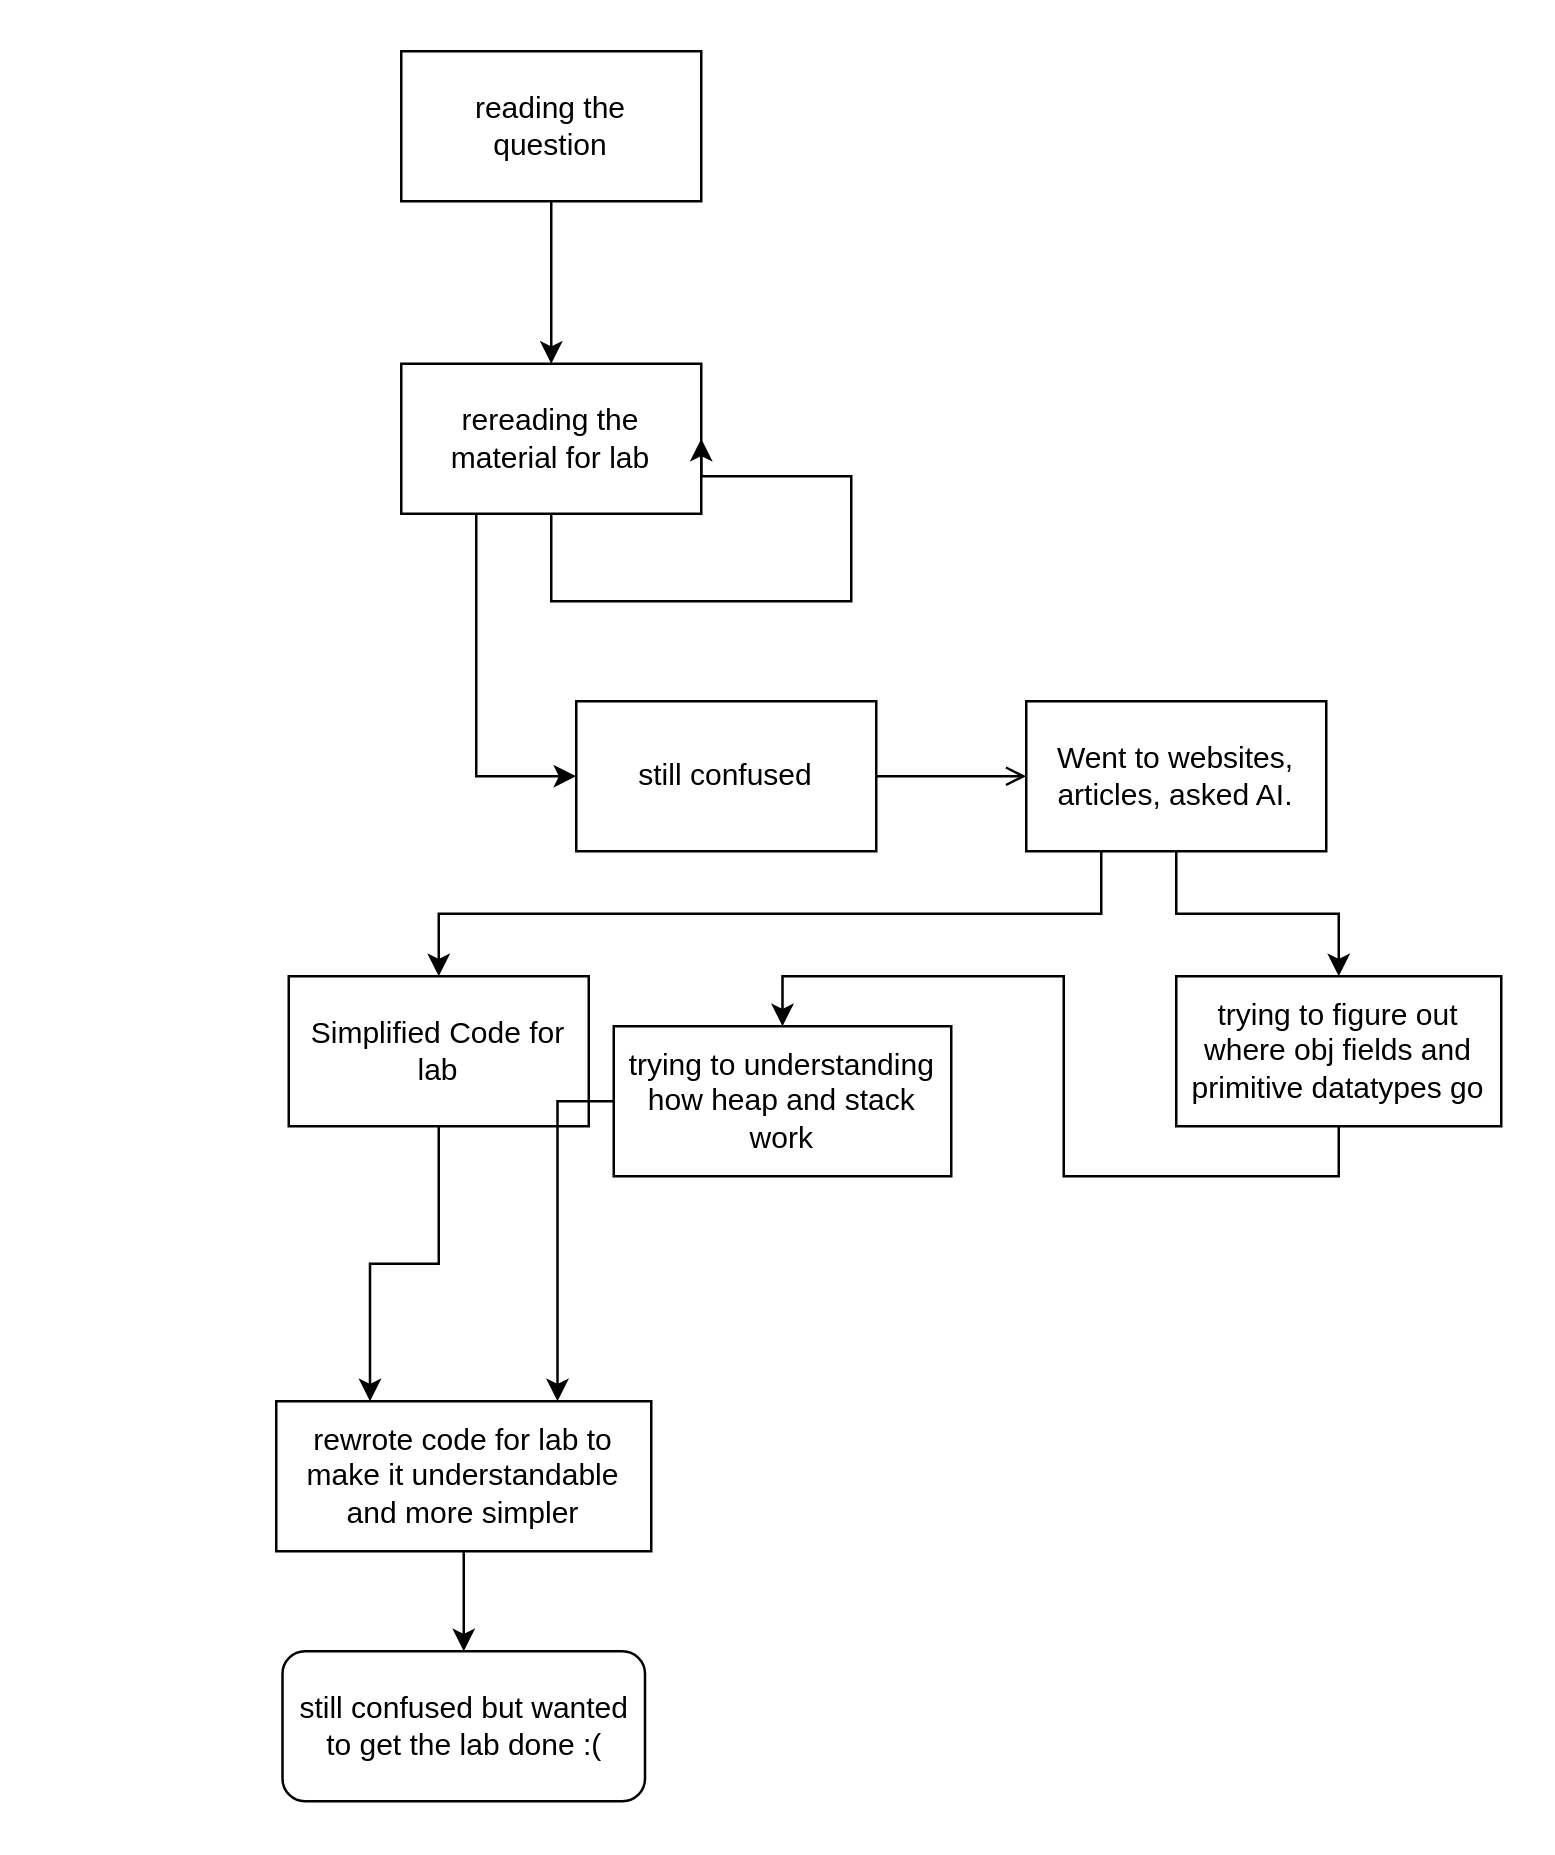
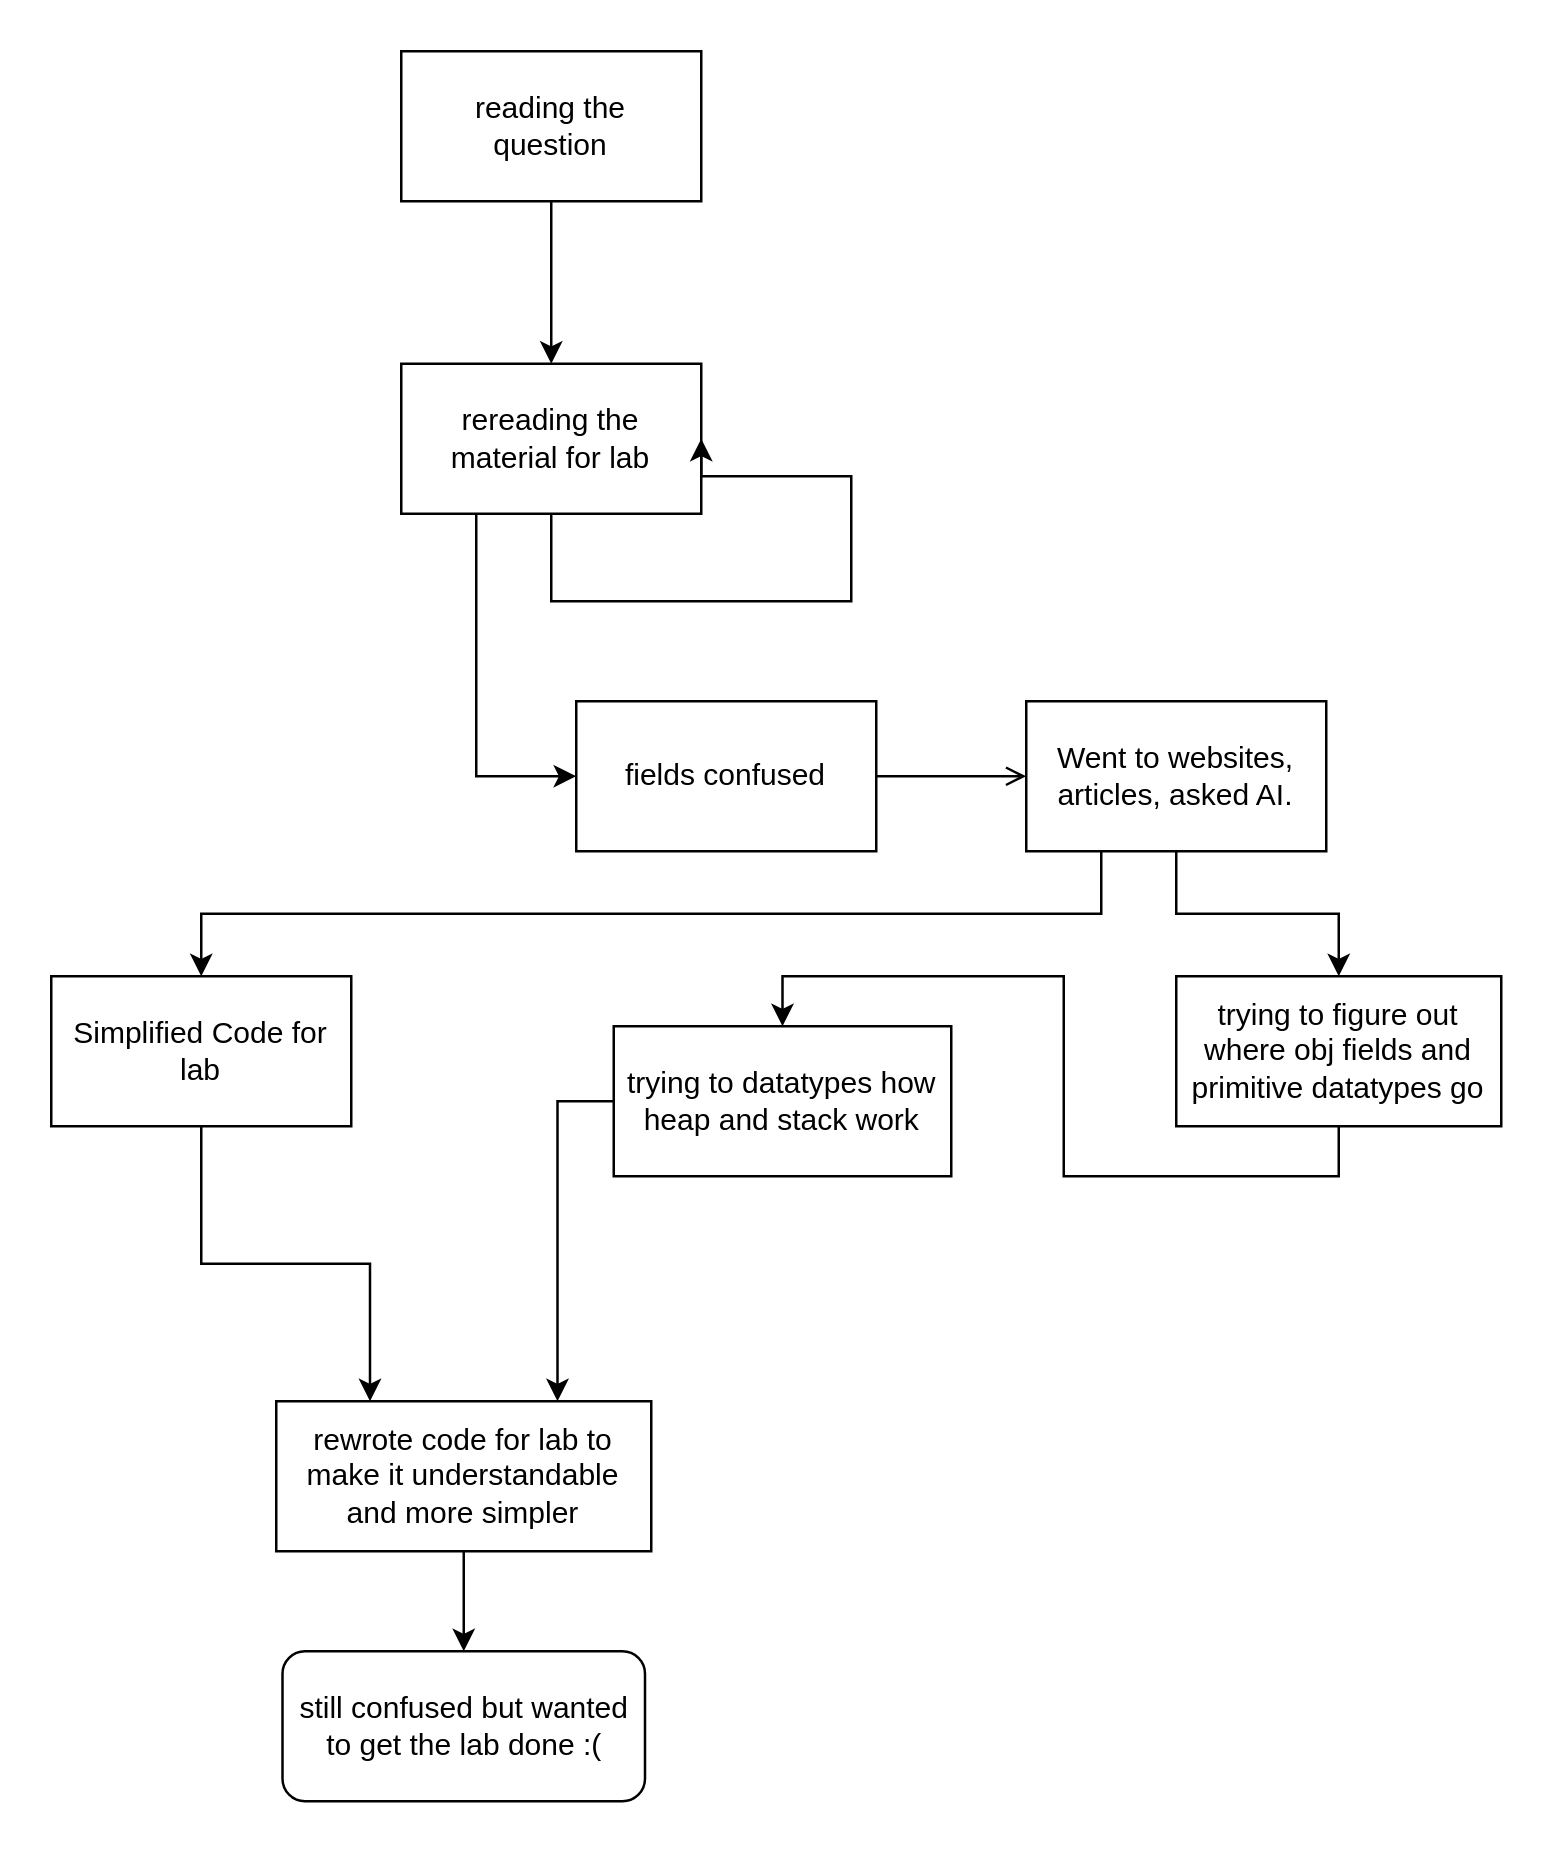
- <mxCell id="5" value="still confused" style="rounded=0;whiteSpace=wrap;html=1;" vertex="1" parent="1"><mxGeometry x="230" y="280" width="120" height="60" as="geometry" /></mxCell>
+ <mxCell id="5" value="fields confused" style="rounded=0;whiteSpace=wrap;html=1;" vertex="1" parent="1"><mxGeometry x="230" y="280" width="120" height="60" as="geometry" /></mxCell>
- <mxCell id="13" value="Simplified Code for lab" style="rounded=0;whiteSpace=wrap;html=1;" vertex="1" parent="1"><mxGeometry x="115" y="390" width="120" height="60" as="geometry" /></mxCell>
+ <mxCell id="13" value="Simplified Code for lab" style="rounded=0;whiteSpace=wrap;html=1;" vertex="1" parent="1"><mxGeometry x="20" y="390" width="120" height="60" as="geometry" /></mxCell>
- <mxCell id="15" value="trying to understanding how heap and stack work" style="rounded=0;whiteSpace=wrap;html=1;" vertex="1" parent="1"><mxGeometry x="245" y="410" width="135" height="60" as="geometry" /></mxCell>
+ <mxCell id="15" value="trying to datatypes how heap and stack work" style="rounded=0;whiteSpace=wrap;html=1;" vertex="1" parent="1"><mxGeometry x="245" y="410" width="135" height="60" as="geometry" /></mxCell>
